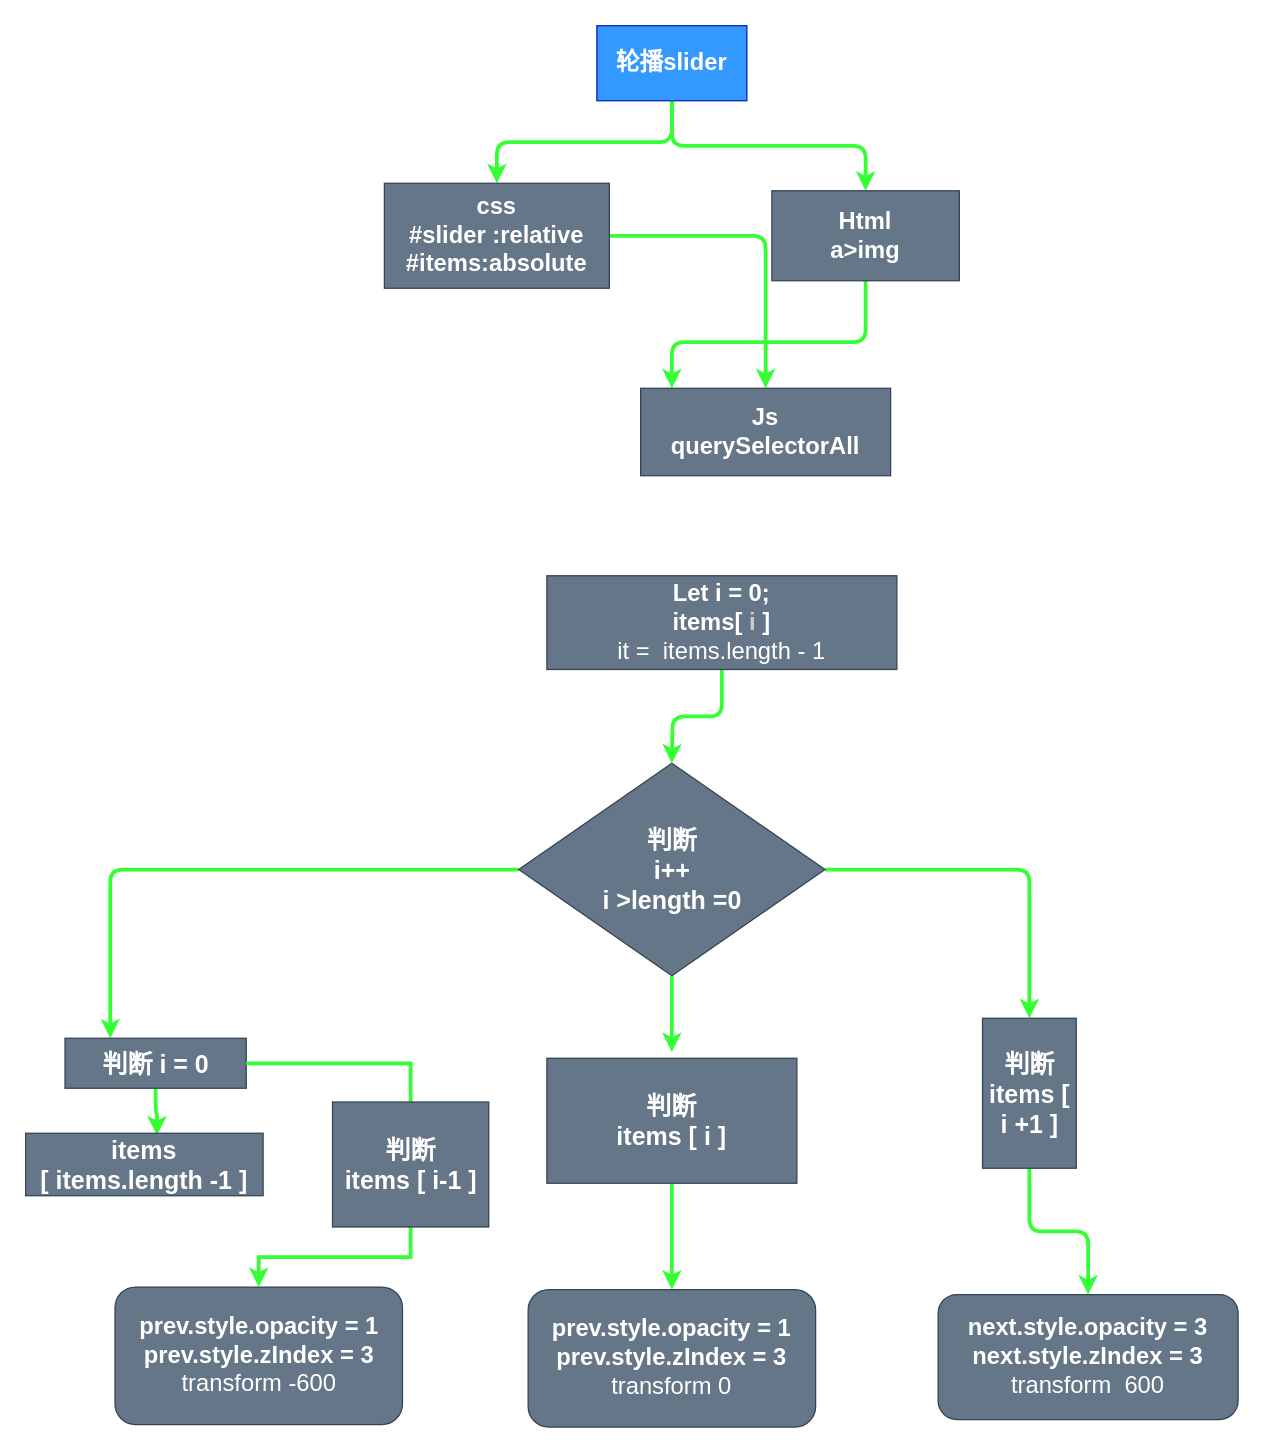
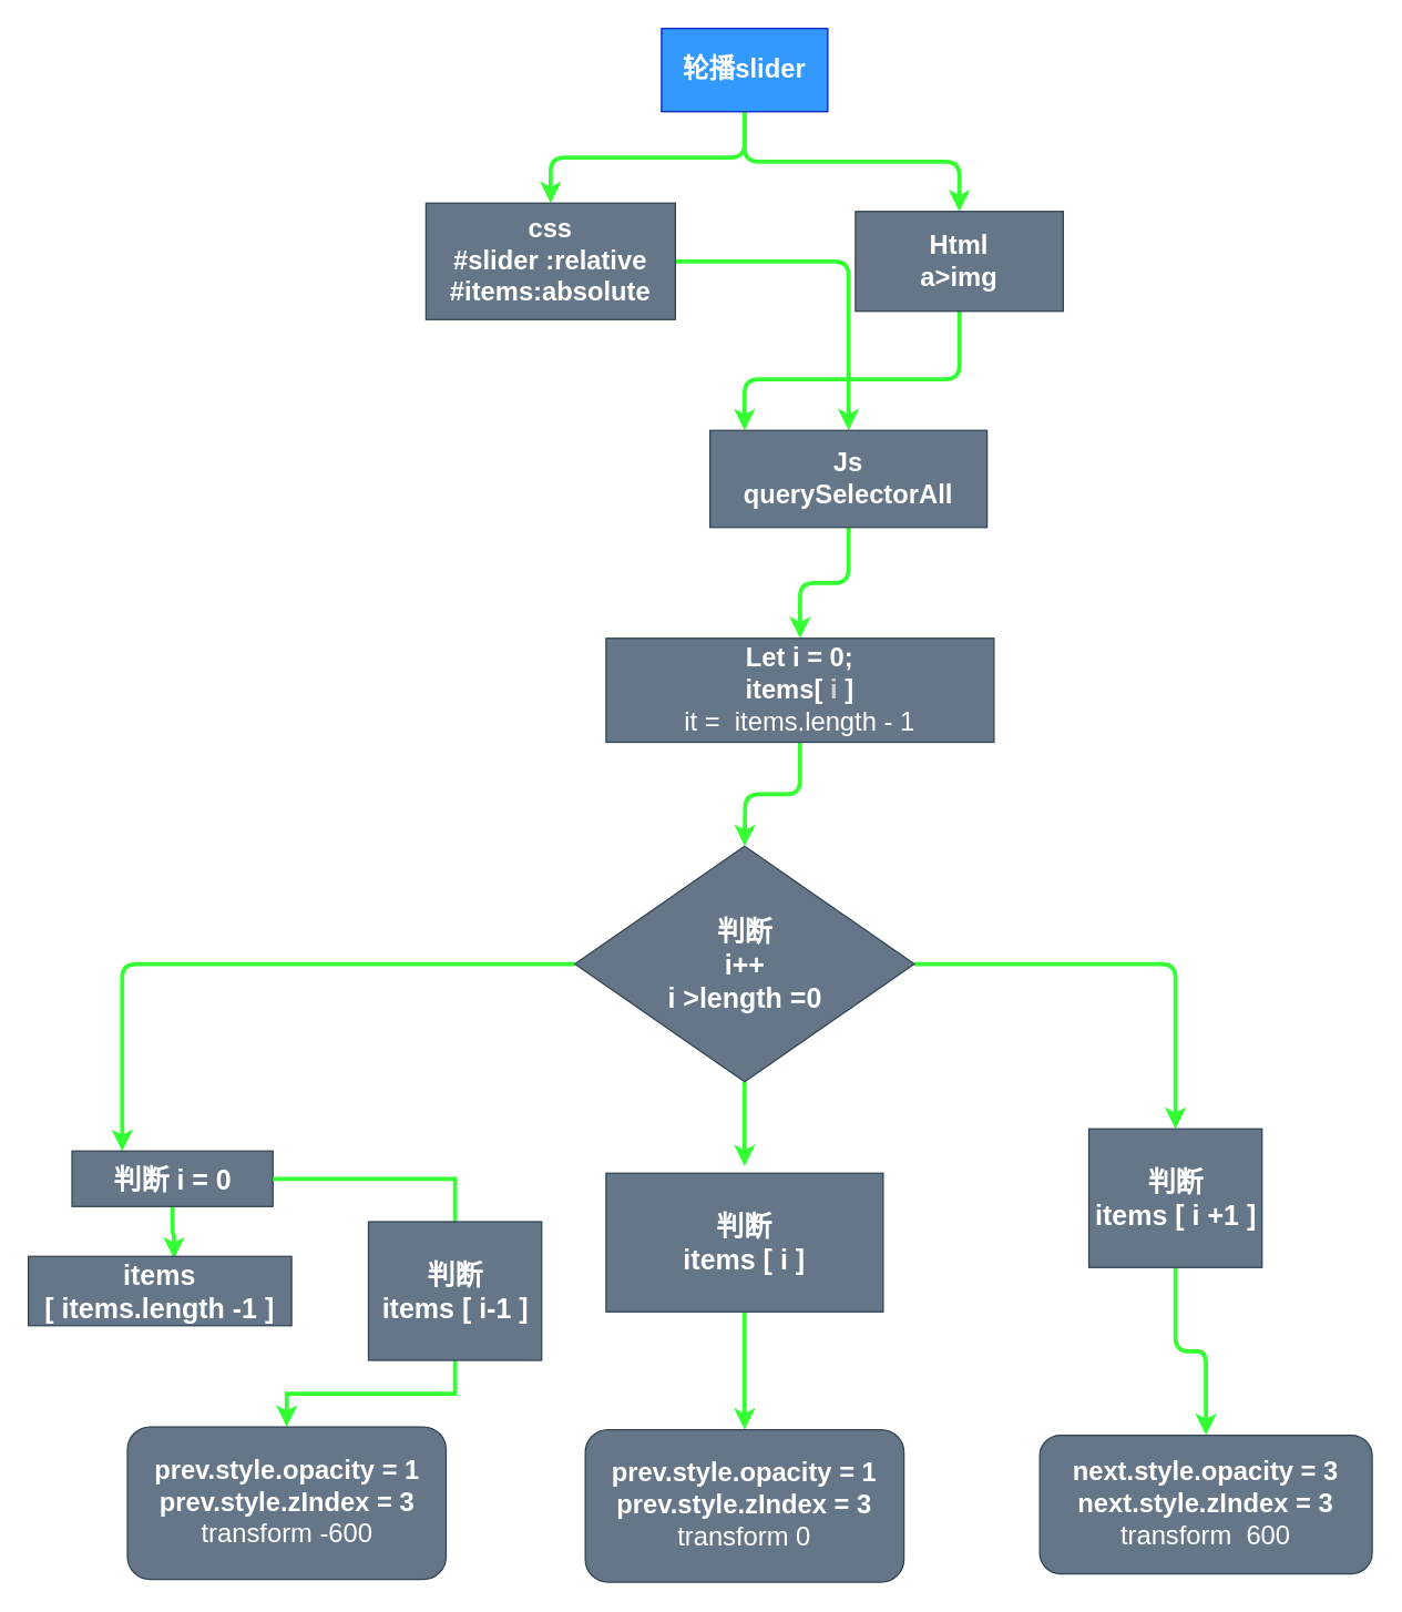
+ <mxCell id="9" value="" style="edgeStyle=orthogonalEdgeStyle;rounded=1;orthogonalLoop=1;jettySize=auto;html=1;strokeColor=#33FF33;strokeWidth=3;" edge="1" parent="1" source="10" target="12"><mxGeometry relative="1" as="geometry" /></mxCell>
- <mxCell id="23" value="判断&lt;br&gt;items [ i +1 ]" style="rounded=0;whiteSpace=wrap;html=1;strokeColor=#314354;fillColor=#647687;fontColor=#ffffff;fontSize=20;fontStyle=1" vertex="1" parent="1"><mxGeometry x="785.5" y="814" width="75" height="120" as="geometry" /></mxCell>
+ <mxCell id="23" value="判断&lt;br&gt;items [ i +1 ]" style="rounded=0;whiteSpace=wrap;html=1;strokeColor=#314354;fillColor=#647687;fontColor=#ffffff;fontSize=20;fontStyle=1" vertex="1" parent="1"><mxGeometry x="785.5" y="814" width="125" height="100" as="geometry" /></mxCell>
